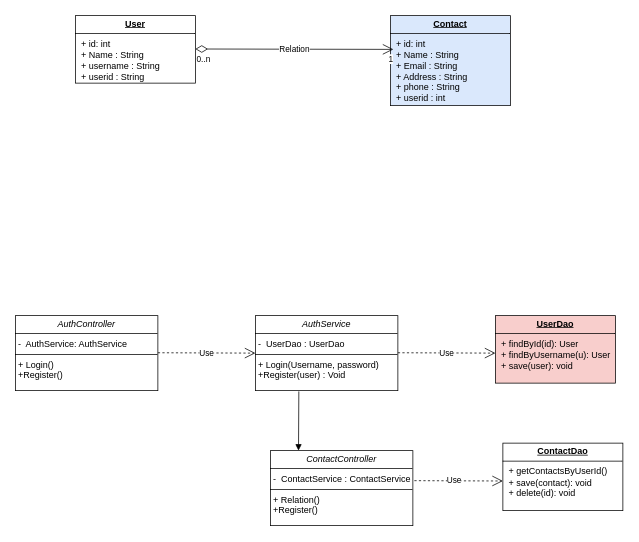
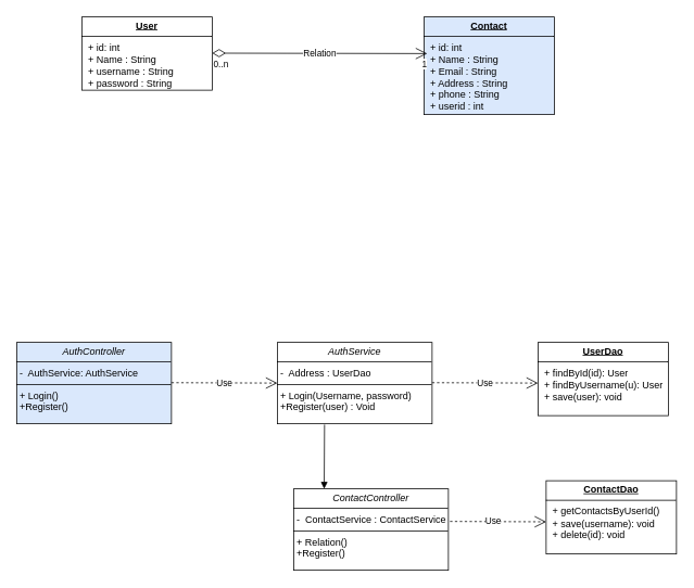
- <mxCell id="2" value="&lt;p style=&quot;margin:0px;margin-top:4px;text-align:center;text-decoration:underline;&quot;&gt;&lt;b&gt;User&lt;/b&gt;&lt;/p&gt;&lt;hr size=&quot;1&quot; style=&quot;border-style:solid;&quot;&gt;&lt;p style=&quot;margin:0px;margin-left:8px;&quot;&gt;+ id: int&lt;/p&gt;&lt;p style=&quot;margin:0px;margin-left:8px;&quot;&gt;+ Name : String&lt;/p&gt;&lt;p style=&quot;margin:0px;margin-left:8px;&quot;&gt;+ username : String&lt;/p&gt;&lt;p style=&quot;margin:0px;margin-left:8px;&quot;&gt;+ userid : String&lt;/p&gt;" style="verticalAlign=top;align=left;overflow=fill;html=1;whiteSpace=wrap;" vertex="1" parent="1"><mxGeometry x="100" y="20" width="160" height="90" as="geometry" /></mxCell>
+ <mxCell id="2" value="&lt;p style=&quot;margin:0px;margin-top:4px;text-align:center;text-decoration:underline;&quot;&gt;&lt;b&gt;User&lt;/b&gt;&lt;/p&gt;&lt;hr size=&quot;1&quot; style=&quot;border-style:solid;&quot;&gt;&lt;p style=&quot;margin:0px;margin-left:8px;&quot;&gt;+ id: int&lt;/p&gt;&lt;p style=&quot;margin:0px;margin-left:8px;&quot;&gt;+ Name : String&lt;/p&gt;&lt;p style=&quot;margin:0px;margin-left:8px;&quot;&gt;+ username : String&lt;/p&gt;&lt;p style=&quot;margin:0px;margin-left:8px;&quot;&gt;+ password : String&lt;/p&gt;" style="verticalAlign=top;align=left;overflow=fill;html=1;whiteSpace=wrap;" vertex="1" parent="1"><mxGeometry x="100" y="20" width="160" height="90" as="geometry" /></mxCell>
- <mxCell id="8" value="&lt;p style=&quot;margin:0px;margin-top:4px;text-align:center;&quot;&gt;&lt;i&gt;AuthService&lt;/i&gt;&lt;/p&gt;&lt;hr size=&quot;1&quot; style=&quot;border-style:solid;&quot;&gt;&lt;p style=&quot;margin:0px;margin-left:4px;&quot;&gt;-&amp;nbsp; UserDao : UserDao&lt;/p&gt;&lt;hr size=&quot;1&quot; style=&quot;border-style:solid;&quot;&gt;&lt;p style=&quot;margin:0px;margin-left:4px;&quot;&gt;+ Login(Username, password)&lt;/p&gt;&lt;p style=&quot;margin:0px;margin-left:4px;&quot;&gt;+Register(user) : Void&lt;/p&gt;" style="verticalAlign=top;align=left;overflow=fill;html=1;whiteSpace=wrap;" vertex="1" parent="1"><mxGeometry x="340" y="420" width="190" height="100" as="geometry" /></mxCell>
+ <mxCell id="8" value="&lt;p style=&quot;margin:0px;margin-top:4px;text-align:center;&quot;&gt;&lt;i&gt;AuthService&lt;/i&gt;&lt;/p&gt;&lt;hr size=&quot;1&quot; style=&quot;border-style:solid;&quot;&gt;&lt;p style=&quot;margin:0px;margin-left:4px;&quot;&gt;-&amp;nbsp; Address : UserDao&lt;/p&gt;&lt;hr size=&quot;1&quot; style=&quot;border-style:solid;&quot;&gt;&lt;p style=&quot;margin:0px;margin-left:4px;&quot;&gt;+ Login(Username, password)&lt;/p&gt;&lt;p style=&quot;margin:0px;margin-left:4px;&quot;&gt;+Register(user) : Void&lt;/p&gt;" style="verticalAlign=top;align=left;overflow=fill;html=1;whiteSpace=wrap;" vertex="1" parent="1"><mxGeometry x="340" y="420" width="190" height="100" as="geometry" /></mxCell>
- <mxCell id="9" value="&lt;p style=&quot;margin:0px;margin-top:4px;text-align:center;text-decoration:underline;&quot;&gt;&lt;b&gt;UserDao&lt;/b&gt;&lt;/p&gt;&lt;hr size=&quot;1&quot; style=&quot;border-style:solid;&quot;&gt;&lt;p style=&quot;margin:0px;margin-left:8px;&quot;&gt;+ findById(id): User&amp;nbsp;&lt;/p&gt;&lt;p style=&quot;margin:0px;margin-left:8px;&quot;&gt;+ findByUsername(u): User&lt;/p&gt;&lt;p style=&quot;margin:0px;margin-left:8px;&quot;&gt;+ save(user): void&amp;nbsp;&amp;nbsp;&lt;/p&gt;" style="verticalAlign=top;align=left;overflow=fill;html=1;whiteSpace=wrap;fillColor=#f8cecc;" vertex="1" parent="1"><mxGeometry x="660" y="420" width="160" height="90" as="geometry" /></mxCell>
+ <mxCell id="9" value="&lt;p style=&quot;margin:0px;margin-top:4px;text-align:center;text-decoration:underline;&quot;&gt;&lt;b&gt;UserDao&lt;/b&gt;&lt;/p&gt;&lt;hr size=&quot;1&quot; style=&quot;border-style:solid;&quot;&gt;&lt;p style=&quot;margin:0px;margin-left:8px;&quot;&gt;+ findById(id): User&amp;nbsp;&lt;/p&gt;&lt;p style=&quot;margin:0px;margin-left:8px;&quot;&gt;+ findByUsername(u): User&lt;/p&gt;&lt;p style=&quot;margin:0px;margin-left:8px;&quot;&gt;+ save(user): void&amp;nbsp;&amp;nbsp;&lt;/p&gt;" style="verticalAlign=top;align=left;overflow=fill;html=1;whiteSpace=wrap;" vertex="1" parent="1"><mxGeometry x="660" y="420" width="160" height="90" as="geometry" /></mxCell>
- <mxCell id="7" value="&lt;p style=&quot;margin:0px;margin-top:4px;text-align:center;&quot;&gt;&lt;i&gt;AuthController&lt;/i&gt;&lt;/p&gt;&lt;hr size=&quot;1&quot; style=&quot;border-style:solid;&quot;&gt;&lt;p style=&quot;margin:0px;margin-left:4px;&quot;&gt;-&amp;nbsp; AuthService: AuthService&lt;/p&gt;&lt;hr size=&quot;1&quot; style=&quot;border-style:solid;&quot;&gt;&lt;p style=&quot;margin:0px;margin-left:4px;&quot;&gt;+ Login()&lt;/p&gt;&lt;p style=&quot;margin:0px;margin-left:4px;&quot;&gt;+Register()&lt;/p&gt;" style="verticalAlign=top;align=left;overflow=fill;html=1;whiteSpace=wrap;" vertex="1" parent="1"><mxGeometry x="20" y="420" width="190" height="100" as="geometry" /></mxCell>
+ <mxCell id="7" value="&lt;p style=&quot;margin:0px;margin-top:4px;text-align:center;&quot;&gt;&lt;i&gt;AuthController&lt;/i&gt;&lt;/p&gt;&lt;hr size=&quot;1&quot; style=&quot;border-style:solid;&quot;&gt;&lt;p style=&quot;margin:0px;margin-left:4px;&quot;&gt;-&amp;nbsp; AuthService: AuthService&lt;/p&gt;&lt;hr size=&quot;1&quot; style=&quot;border-style:solid;&quot;&gt;&lt;p style=&quot;margin:0px;margin-left:4px;&quot;&gt;+ Login()&lt;/p&gt;&lt;p style=&quot;margin:0px;margin-left:4px;&quot;&gt;+Register()&lt;/p&gt;" style="verticalAlign=top;align=left;overflow=fill;html=1;whiteSpace=wrap;fillColor=#dae8fc;" vertex="1" parent="1"><mxGeometry x="20" y="420" width="190" height="100" as="geometry" /></mxCell>
- <mxCell id="13" value="&lt;p style=&quot;margin:0px;margin-top:4px;text-align:center;text-decoration:underline;&quot;&gt;&lt;b&gt;ContactDao&lt;/b&gt;&lt;/p&gt;&lt;hr size=&quot;1&quot; style=&quot;border-style:solid;&quot;&gt;&lt;p style=&quot;margin:0px;margin-left:8px;&quot;&gt;+ getContactsByUserId()&amp;nbsp;&lt;/p&gt;&lt;p style=&quot;margin:0px;margin-left:8px;&quot;&gt;+ save(contact): void&amp;nbsp;&lt;/p&gt;&lt;p style=&quot;margin:0px;margin-left:8px;&quot;&gt;+ delete(id): void&amp;nbsp;&lt;/p&gt;" style="verticalAlign=top;align=left;overflow=fill;html=1;whiteSpace=wrap;" vertex="1" parent="1"><mxGeometry x="670" y="590" width="160" height="90" as="geometry" /></mxCell>
+ <mxCell id="13" value="&lt;p style=&quot;margin:0px;margin-top:4px;text-align:center;text-decoration:underline;&quot;&gt;&lt;b&gt;ContactDao&lt;/b&gt;&lt;/p&gt;&lt;hr size=&quot;1&quot; style=&quot;border-style:solid;&quot;&gt;&lt;p style=&quot;margin:0px;margin-left:8px;&quot;&gt;+ getContactsByUserId()&amp;nbsp;&lt;/p&gt;&lt;p style=&quot;margin:0px;margin-left:8px;&quot;&gt;+ save(username): void&amp;nbsp;&lt;/p&gt;&lt;p style=&quot;margin:0px;margin-left:8px;&quot;&gt;+ delete(id): void&amp;nbsp;&lt;/p&gt;" style="verticalAlign=top;align=left;overflow=fill;html=1;whiteSpace=wrap;" vertex="1" parent="1"><mxGeometry x="670" y="590" width="160" height="90" as="geometry" /></mxCell>
